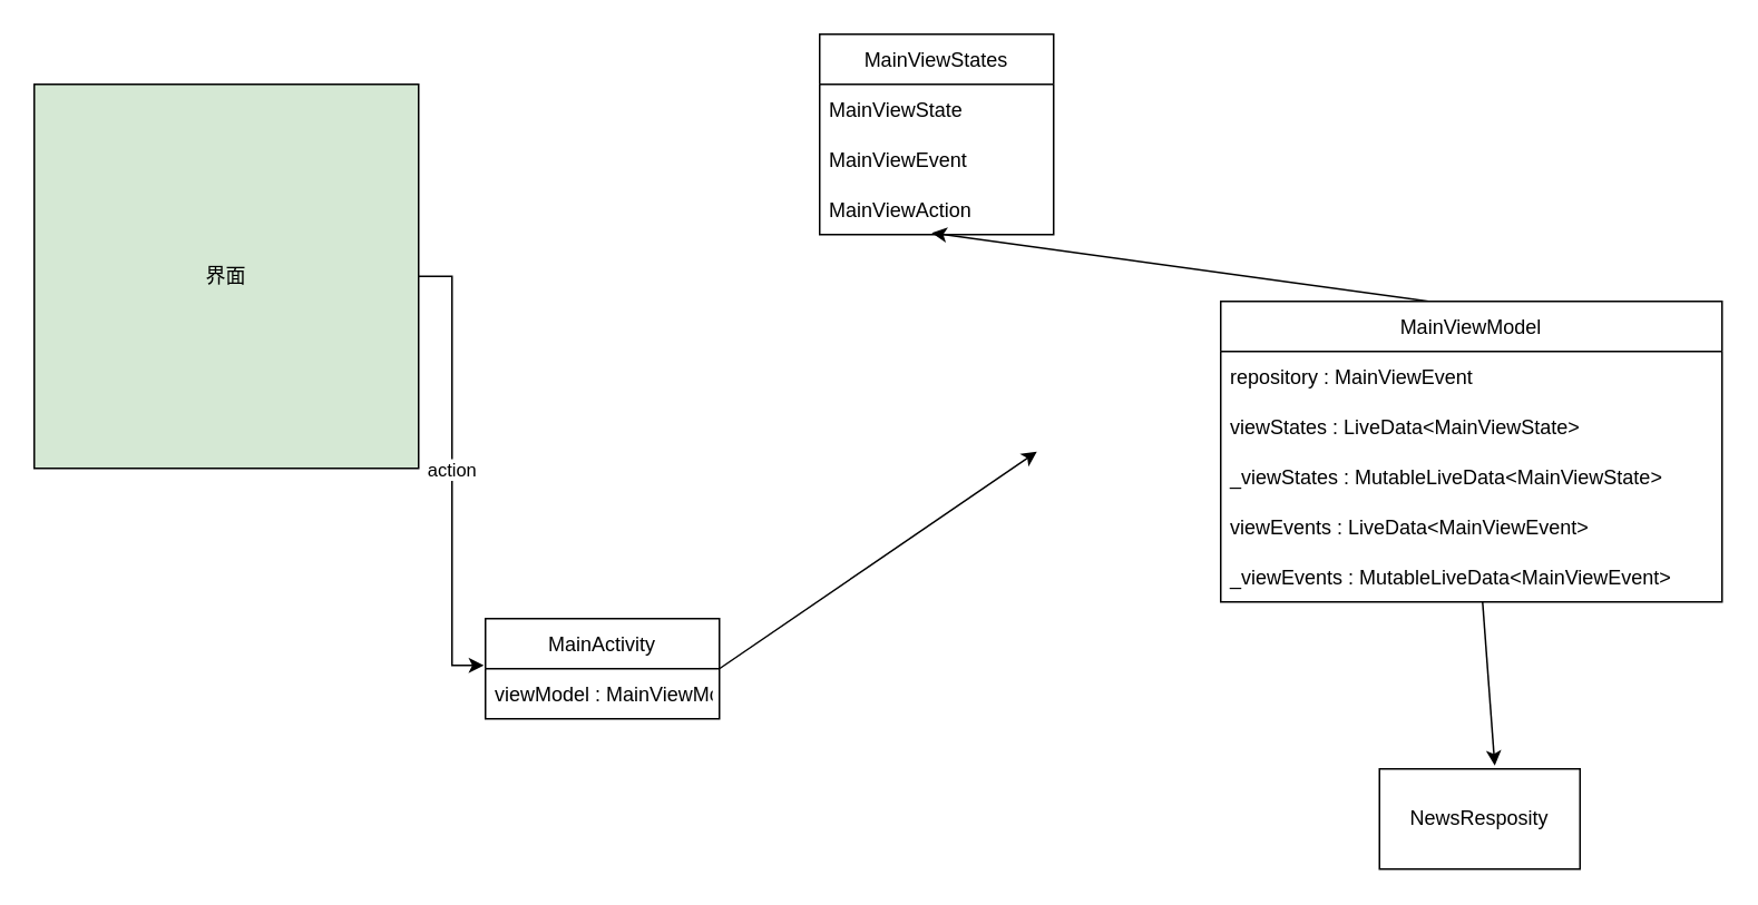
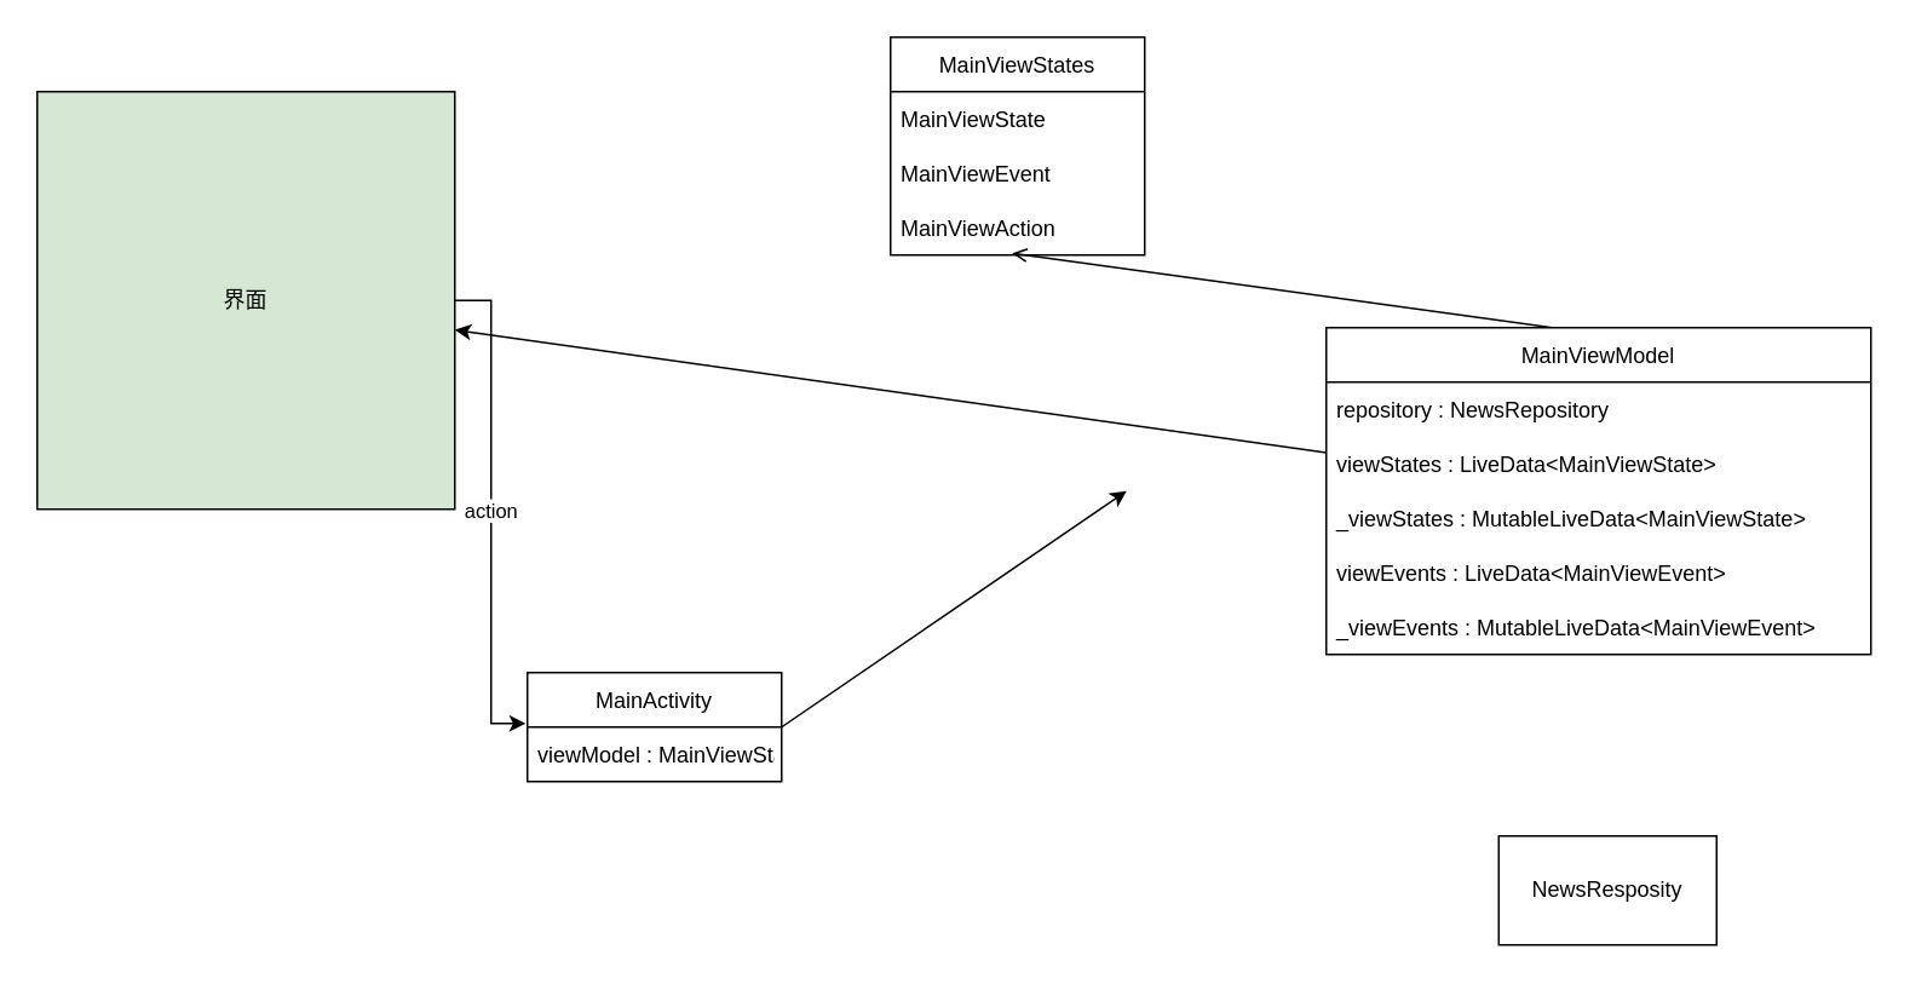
- <mxCell id="6" style="edgeStyle=none;rounded=0;orthogonalLoop=1;jettySize=auto;html=1;exitX=0.45;exitY=0.008;exitDx=0;exitDy=0;entryX=0.479;entryY=0.967;entryDx=0;entryDy=0;entryPerimeter=0;exitPerimeter=0;" edge="1" parent="1" source="12" target="5"><mxGeometry relative="1" as="geometry"><mxPoint x="680" y="240" as="sourcePoint" /></mxGeometry></mxCell>
+ <mxCell id="6" style="edgeStyle=none;rounded=0;orthogonalLoop=1;jettySize=auto;html=1;exitX=0.45;exitY=0.008;exitDx=0;exitDy=0;entryX=0.479;entryY=0.967;entryDx=0;entryDy=0;entryPerimeter=0;exitPerimeter=0;endArrow=open;" edge="1" parent="1" source="12" target="5"><mxGeometry relative="1" as="geometry"><mxPoint x="680" y="240" as="sourcePoint" /></mxGeometry></mxCell>
- <mxCell id="13" value="repository : MainViewEvent" style="text;strokeColor=none;fillColor=none;align=left;verticalAlign=middle;spacingLeft=4;spacingRight=4;overflow=hidden;points=[[0,0.5],[1,0.5]];portConstraint=eastwest;rotatable=0;" vertex="1" parent="12"><mxGeometry y="30" width="300" height="30" as="geometry" /></mxCell>
+ <mxCell id="13" value="repository : NewsRepository" style="text;strokeColor=none;fillColor=none;align=left;verticalAlign=middle;spacingLeft=4;spacingRight=4;overflow=hidden;points=[[0,0.5],[1,0.5]];portConstraint=eastwest;rotatable=0;" vertex="1" parent="12"><mxGeometry y="30" width="300" height="30" as="geometry" /></mxCell>
- <mxCell id="11" style="edgeStyle=none;rounded=0;orthogonalLoop=1;jettySize=auto;html=1;entryX=0.575;entryY=-0.033;entryDx=0;entryDy=0;entryPerimeter=0;" edge="1" parent="1" source="12" target="10"><mxGeometry relative="1" as="geometry" /></mxCell>
+ <mxCell id="11" style="edgeStyle=none;rounded=0;orthogonalLoop=1;jettySize=auto;html=1;" edge="1" parent="1" source="12" target="9"><mxGeometry relative="1" as="geometry" /></mxCell>
- <mxCell id="19" value="viewModel : MainViewModel" style="text;strokeColor=none;fillColor=none;align=left;verticalAlign=middle;spacingLeft=4;spacingRight=4;overflow=hidden;points=[[0,0.5],[1,0.5]];portConstraint=eastwest;rotatable=0;" vertex="1" parent="18"><mxGeometry y="30" width="140" height="30" as="geometry" /></mxCell>
+ <mxCell id="19" value="viewModel : MainViewState" style="text;strokeColor=none;fillColor=none;align=left;verticalAlign=middle;spacingLeft=4;spacingRight=4;overflow=hidden;points=[[0,0.5],[1,0.5]];portConstraint=eastwest;rotatable=0;" vertex="1" parent="18"><mxGeometry y="30" width="140" height="30" as="geometry" /></mxCell>
